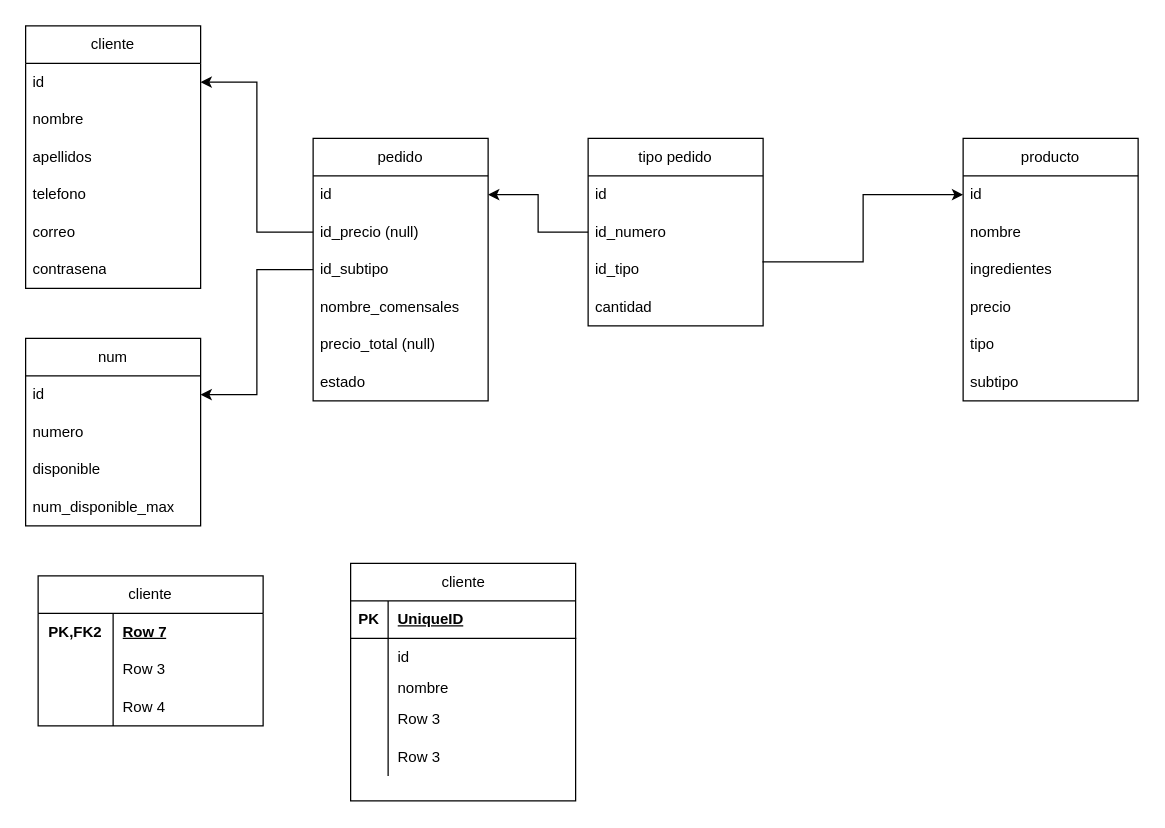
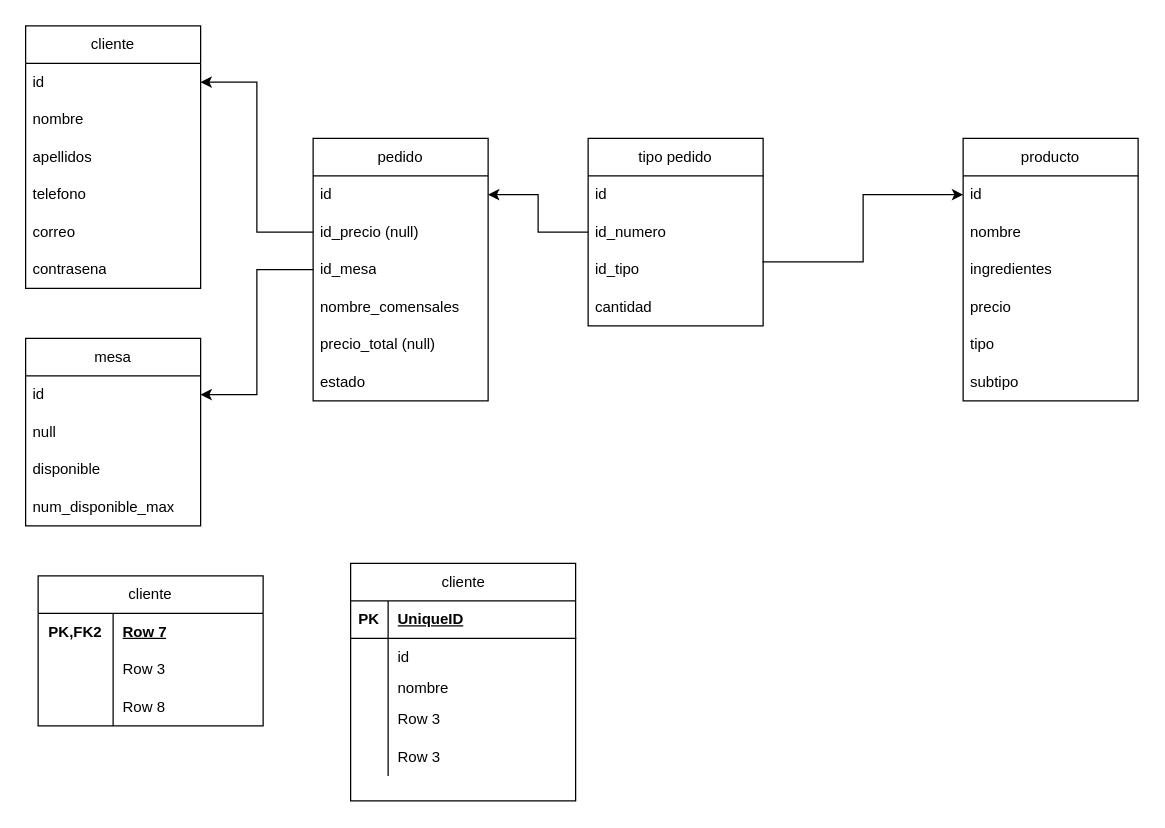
- <mxCell id="5" value="id_subtipo" style="text;strokeColor=none;fillColor=none;align=left;verticalAlign=middle;spacingLeft=4;spacingRight=4;overflow=hidden;points=[[0,0.5],[1,0.5]];portConstraint=eastwest;rotatable=0;whiteSpace=wrap;html=1;" parent="2" vertex="1"><mxGeometry y="90" width="140" height="30" as="geometry" /></mxCell>
+ <mxCell id="5" value="id_mesa" style="text;strokeColor=none;fillColor=none;align=left;verticalAlign=middle;spacingLeft=4;spacingRight=4;overflow=hidden;points=[[0,0.5],[1,0.5]];portConstraint=eastwest;rotatable=0;whiteSpace=wrap;html=1;" parent="2" vertex="1"><mxGeometry y="90" width="140" height="30" as="geometry" /></mxCell>
- <mxCell id="23" value="num" style="swimlane;fontStyle=0;childLayout=stackLayout;horizontal=1;startSize=30;horizontalStack=0;resizeParent=1;resizeParentMax=0;resizeLast=0;collapsible=1;marginBottom=0;whiteSpace=wrap;html=1;" parent="1" vertex="1"><mxGeometry x="20" y="270" width="140" height="150" as="geometry" /></mxCell>
+ <mxCell id="23" value="mesa" style="swimlane;fontStyle=0;childLayout=stackLayout;horizontal=1;startSize=30;horizontalStack=0;resizeParent=1;resizeParentMax=0;resizeLast=0;collapsible=1;marginBottom=0;whiteSpace=wrap;html=1;" parent="1" vertex="1"><mxGeometry x="20" y="270" width="140" height="150" as="geometry" /></mxCell>
- <mxCell id="25" value="numero" style="text;strokeColor=none;fillColor=none;align=left;verticalAlign=middle;spacingLeft=4;spacingRight=4;overflow=hidden;points=[[0,0.5],[1,0.5]];portConstraint=eastwest;rotatable=0;whiteSpace=wrap;html=1;" parent="23" vertex="1"><mxGeometry y="60" width="140" height="30" as="geometry" /></mxCell>
+ <mxCell id="25" value="null" style="text;strokeColor=none;fillColor=none;align=left;verticalAlign=middle;spacingLeft=4;spacingRight=4;overflow=hidden;points=[[0,0.5],[1,0.5]];portConstraint=eastwest;rotatable=0;whiteSpace=wrap;html=1;" parent="23" vertex="1"><mxGeometry y="60" width="140" height="30" as="geometry" /></mxCell>
- <mxCell id="46" value="Row 4" style="shape=partialRectangle;connectable=0;fillColor=none;top=0;left=0;bottom=0;right=0;align=left;spacingLeft=6;overflow=hidden;html=1;whiteSpace=wrap;" vertex="1" parent="44"><mxGeometry x="60" width="120" height="30" as="geometry"><mxRectangle width="120" height="30" as="alternateBounds" /></mxGeometry></mxCell>
+ <mxCell id="46" value="Row 8" style="shape=partialRectangle;connectable=0;fillColor=none;top=0;left=0;bottom=0;right=0;align=left;spacingLeft=6;overflow=hidden;html=1;whiteSpace=wrap;" vertex="1" parent="44"><mxGeometry x="60" width="120" height="30" as="geometry"><mxRectangle width="120" height="30" as="alternateBounds" /></mxGeometry></mxCell>
